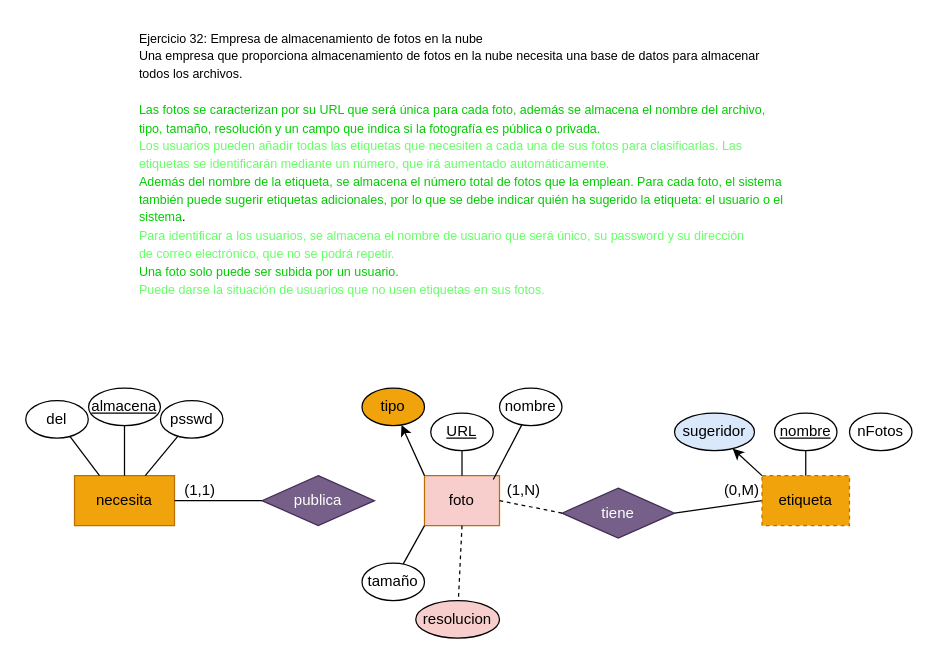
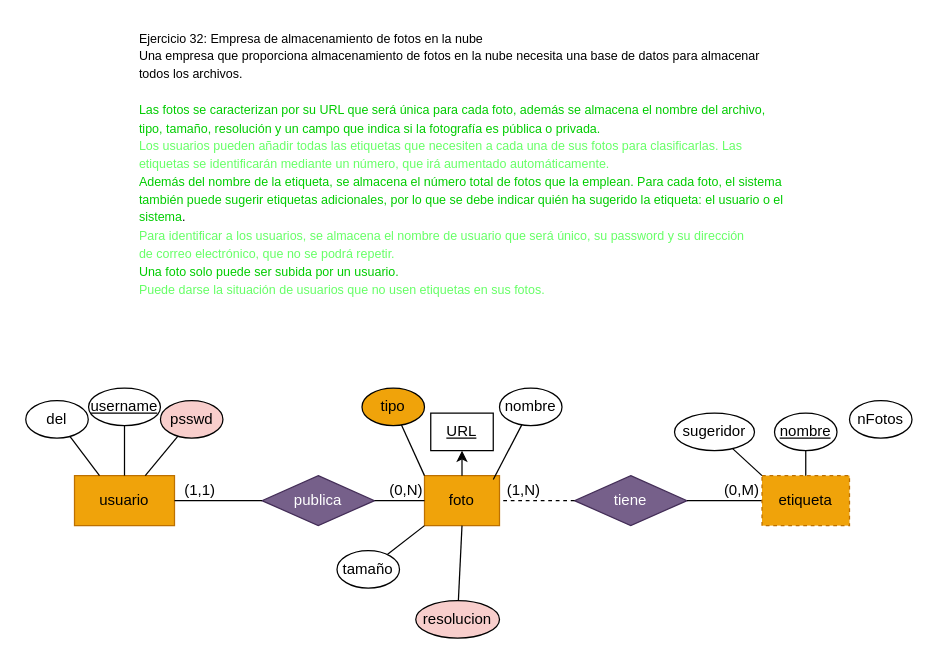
- <mxCell id="32" value="&lt;u&gt;almacena&lt;/u&gt;" style="ellipse;whiteSpace=wrap;html=1;align=center;" vertex="1" parent="1"><mxGeometry x="70.25" y="310" width="57.5" height="30" as="geometry" /></mxCell>
+ <mxCell id="32" value="&lt;u&gt;username&lt;/u&gt;" style="ellipse;whiteSpace=wrap;html=1;align=center;" vertex="1" parent="1"><mxGeometry x="70.25" y="310" width="57.5" height="30" as="geometry" /></mxCell>
- <mxCell id="34" value="psswd" style="ellipse;whiteSpace=wrap;html=1;align=center;" vertex="1" parent="1"><mxGeometry x="127.75" y="320" width="50" height="30" as="geometry" /></mxCell>
+ <mxCell id="34" value="psswd" style="ellipse;whiteSpace=wrap;html=1;align=center;fillColor=#f8cecc;" vertex="1" parent="1"><mxGeometry x="127.75" y="320" width="50" height="30" as="geometry" /></mxCell>
- <mxCell id="5" value="&lt;u&gt;URL&lt;/u&gt;" style="ellipse;whiteSpace=wrap;html=1;align=center;" parent="1" vertex="1"><mxGeometry x="344" y="330" width="50" height="30" as="geometry" /></mxCell>
+ <mxCell id="5" value="&lt;u&gt;URL&lt;/u&gt;" style="whiteSpace=wrap;html=1;align=center;rounded=0;" parent="1" vertex="1"><mxGeometry x="344" y="330" width="50" height="30" as="geometry" /></mxCell>
- <mxCell id="30" value="sugeridor" style="ellipse;whiteSpace=wrap;html=1;align=center;fillColor=#dae8fc;" vertex="1" parent="1"><mxGeometry x="539" y="330" width="64" height="30" as="geometry" /></mxCell>
+ <mxCell id="30" value="sugeridor" style="ellipse;whiteSpace=wrap;html=1;align=center;" vertex="1" parent="1"><mxGeometry x="539" y="330" width="64" height="30" as="geometry" /></mxCell>
- <mxCell id="28" value="nFotos" style="ellipse;whiteSpace=wrap;html=1;align=center;" vertex="1" parent="1"><mxGeometry x="679" y="330" width="50" height="30" as="geometry" /></mxCell>
+ <mxCell id="28" value="nFotos" style="ellipse;whiteSpace=wrap;html=1;align=center;" vertex="1" parent="1"><mxGeometry x="679" y="320" width="50" height="30" as="geometry" /></mxCell>
- <mxCell id="20" value="" style="endArrow=classic;html=1;rounded=0;exitX=0;exitY=0;exitDx=0;exitDy=0;" edge="1" target="21" parent="1" source="3"><mxGeometry relative="1" as="geometry"><mxPoint x="254" y="345" as="sourcePoint" /><mxPoint x="314" y="345" as="targetPoint" /></mxGeometry></mxCell>
+ <mxCell id="20" value="" style="endArrow=none;html=1;rounded=0;exitX=0;exitY=0;exitDx=0;exitDy=0;" edge="1" target="21" parent="1" source="3"><mxGeometry relative="1" as="geometry"><mxPoint x="254" y="345" as="sourcePoint" /><mxPoint x="314" y="345" as="targetPoint" /></mxGeometry></mxCell>
- <mxCell id="29" value="" style="endArrow=classic;html=1;rounded=0;exitX=0;exitY=0;exitDx=0;exitDy=0;" edge="1" target="30" parent="1" source="17"><mxGeometry relative="1" as="geometry"><mxPoint x="518" y="345" as="sourcePoint" /><mxPoint x="578" y="345" as="targetPoint" /></mxGeometry></mxCell>
+ <mxCell id="29" value="" style="endArrow=none;html=1;rounded=0;exitX=0;exitY=0;exitDx=0;exitDy=0;" edge="1" target="30" parent="1" source="17"><mxGeometry relative="1" as="geometry"><mxPoint x="518" y="345" as="sourcePoint" /><mxPoint x="578" y="345" as="targetPoint" /></mxGeometry></mxCell>
- <mxCell id="4" value="" style="endArrow=none;html=1;rounded=0;exitX=0.5;exitY=0;exitDx=0;exitDy=0;" parent="1" source="3" target="5" edge="1"><mxGeometry relative="1" as="geometry"><mxPoint x="319" y="335" as="sourcePoint" /><mxPoint x="379" y="335" as="targetPoint" /></mxGeometry></mxCell>
+ <mxCell id="4" value="" style="endArrow=classic;html=1;rounded=0;exitX=0.5;exitY=0;exitDx=0;exitDy=0;" parent="1" source="3" target="5" edge="1"><mxGeometry relative="1" as="geometry"><mxPoint x="319" y="335" as="sourcePoint" /><mxPoint x="379" y="335" as="targetPoint" /></mxGeometry></mxCell>
- <mxCell id="6" value="necesita" style="whiteSpace=wrap;html=1;align=center;fillColor=#f0a30a;strokeColor=#BD7000;fontColor=#000000;" parent="1" vertex="1"><mxGeometry x="59" y="380" width="80" height="40" as="geometry" /></mxCell>
+ <mxCell id="6" value="usuario" style="whiteSpace=wrap;html=1;align=center;fillColor=#f0a30a;strokeColor=#BD7000;fontColor=#000000;" parent="1" vertex="1"><mxGeometry x="59" y="380" width="80" height="40" as="geometry" /></mxCell>
+ <mxCell id="15" value="" style="endArrow=none;html=1;rounded=0;exitX=1;exitY=0.5;exitDx=0;exitDy=0;entryX=0;entryY=0.5;entryDx=0;entryDy=0;" edge="1" source="12" parent="1" target="3"><mxGeometry relative="1" as="geometry"><mxPoint x="156" y="370" as="sourcePoint" /><mxPoint x="329" y="400" as="targetPoint" /></mxGeometry></mxCell>
+ <mxCell id="16" value="(0,N)" style="resizable=0;html=1;whiteSpace=wrap;align=right;verticalAlign=bottom;" connectable="0" vertex="1" parent="15"><mxGeometry x="1" relative="1" as="geometry"><mxPoint as="offset" /></mxGeometry></mxCell>
- <mxCell id="3" value="foto" style="whiteSpace=wrap;html=1;align=center;fillColor=#f8cecc;strokeColor=#BD7000;fontColor=#000000;" parent="1" vertex="1"><mxGeometry x="339" y="380" width="60" height="40" as="geometry" /></mxCell>
+ <mxCell id="3" value="foto" style="whiteSpace=wrap;html=1;align=center;fillColor=#f0a30a;strokeColor=#BD7000;fontColor=#000000;" parent="1" vertex="1"><mxGeometry x="339" y="380" width="60" height="40" as="geometry" /></mxCell>
- <mxCell id="7" value="tiene" style="shape=rhombus;perimeter=rhombusPerimeter;whiteSpace=wrap;html=1;align=center;fillColor=#76608a;fontColor=#ffffff;strokeColor=#432D57;" vertex="1" parent="1"><mxGeometry x="449" y="390" width="90" height="40" as="geometry" /></mxCell>
+ <mxCell id="7" value="tiene" style="shape=rhombus;perimeter=rhombusPerimeter;whiteSpace=wrap;html=1;align=center;fillColor=#76608a;fontColor=#ffffff;strokeColor=#432D57;" vertex="1" parent="1"><mxGeometry x="459" y="380" width="90" height="40" as="geometry" /></mxCell>
- <mxCell id="24" value="" style="endArrow=none;html=1;rounded=0;exitX=0.5;exitY=1;exitDx=0;exitDy=0;dashed=1;" edge="1" target="25" parent="1" source="3"><mxGeometry relative="1" as="geometry"><mxPoint x="327" y="505" as="sourcePoint" /><mxPoint x="387" y="505" as="targetPoint" /></mxGeometry></mxCell>
+ <mxCell id="24" value="" style="endArrow=none;html=1;rounded=0;exitX=0.5;exitY=1;exitDx=0;exitDy=0;" edge="1" target="25" parent="1" source="3"><mxGeometry relative="1" as="geometry"><mxPoint x="327" y="505" as="sourcePoint" /><mxPoint x="387" y="505" as="targetPoint" /></mxGeometry></mxCell>
- <mxCell id="23" value="tamaño" style="ellipse;whiteSpace=wrap;html=1;align=center;" vertex="1" parent="1"><mxGeometry x="289" y="450" width="50" height="30" as="geometry" /></mxCell>
+ <mxCell id="23" value="tamaño" style="ellipse;whiteSpace=wrap;html=1;align=center;" vertex="1" parent="1"><mxGeometry x="269" y="440" width="50" height="30" as="geometry" /></mxCell>
